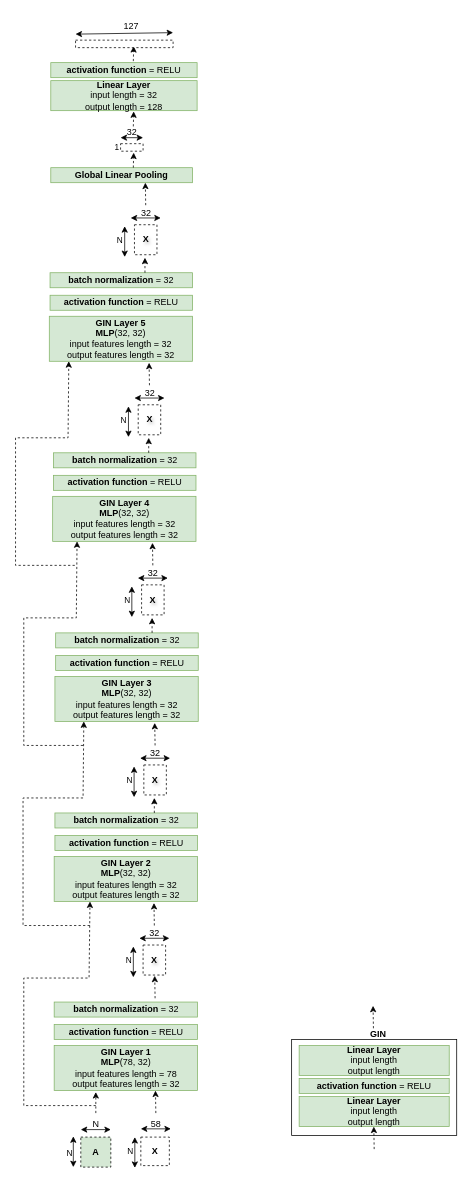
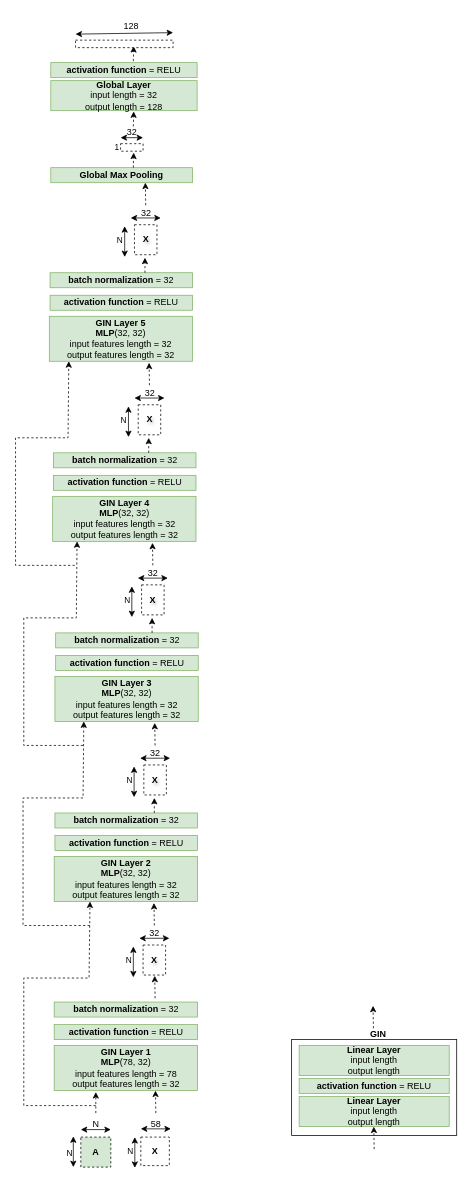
- <mxCell id="88" value="127" style="text;html=1;align=center;verticalAlign=middle;resizable=0;points=[];autosize=1;strokeColor=none;fillColor=none;" vertex="1" parent="1"><mxGeometry x="153.5" y="20" width="40" height="30" as="geometry" /></mxCell>
+ <mxCell id="88" value="128" style="text;html=1;align=center;verticalAlign=middle;resizable=0;points=[];autosize=1;strokeColor=none;fillColor=none;" vertex="1" parent="1"><mxGeometry x="153.5" y="20" width="40" height="30" as="geometry" /></mxCell>
- <mxCell id="82" value="&lt;div&gt;&lt;b&gt;&lt;br&gt;&lt;/b&gt;&lt;/div&gt;&lt;b&gt;Linear Layer&lt;/b&gt;&lt;div&gt;input length = 32&lt;/div&gt;&lt;div&gt;output length = 128&lt;/div&gt;&lt;div&gt;&lt;br&gt;&lt;/div&gt;" style="rounded=0;whiteSpace=wrap;html=1;fillColor=#d5e8d4;strokeColor=#82b366;" vertex="1" parent="1"><mxGeometry x="67" y="107" width="195" height="40" as="geometry" /></mxCell>
+ <mxCell id="82" value="&lt;div&gt;&lt;b&gt;&lt;br&gt;&lt;/b&gt;&lt;/div&gt;&lt;b&gt;Global Layer&lt;/b&gt;&lt;div&gt;input length = 32&lt;/div&gt;&lt;div&gt;output length = 128&lt;/div&gt;&lt;div&gt;&lt;br&gt;&lt;/div&gt;" style="rounded=0;whiteSpace=wrap;html=1;fillColor=#d5e8d4;strokeColor=#82b366;" vertex="1" parent="1"><mxGeometry x="67" y="107" width="195" height="40" as="geometry" /></mxCell>
- <mxCell id="67" value="&lt;b&gt;Global Linear Pooling&lt;/b&gt;" style="rounded=0;whiteSpace=wrap;html=1;fillColor=#d5e8d4;strokeColor=#82b366;" vertex="1" parent="1"><mxGeometry x="67" y="223" width="189" height="20" as="geometry" /></mxCell>
+ <mxCell id="67" value="&lt;b&gt;Global Max Pooling&lt;/b&gt;" style="rounded=0;whiteSpace=wrap;html=1;fillColor=#d5e8d4;strokeColor=#82b366;" vertex="1" parent="1"><mxGeometry x="67" y="223" width="189" height="20" as="geometry" /></mxCell>
